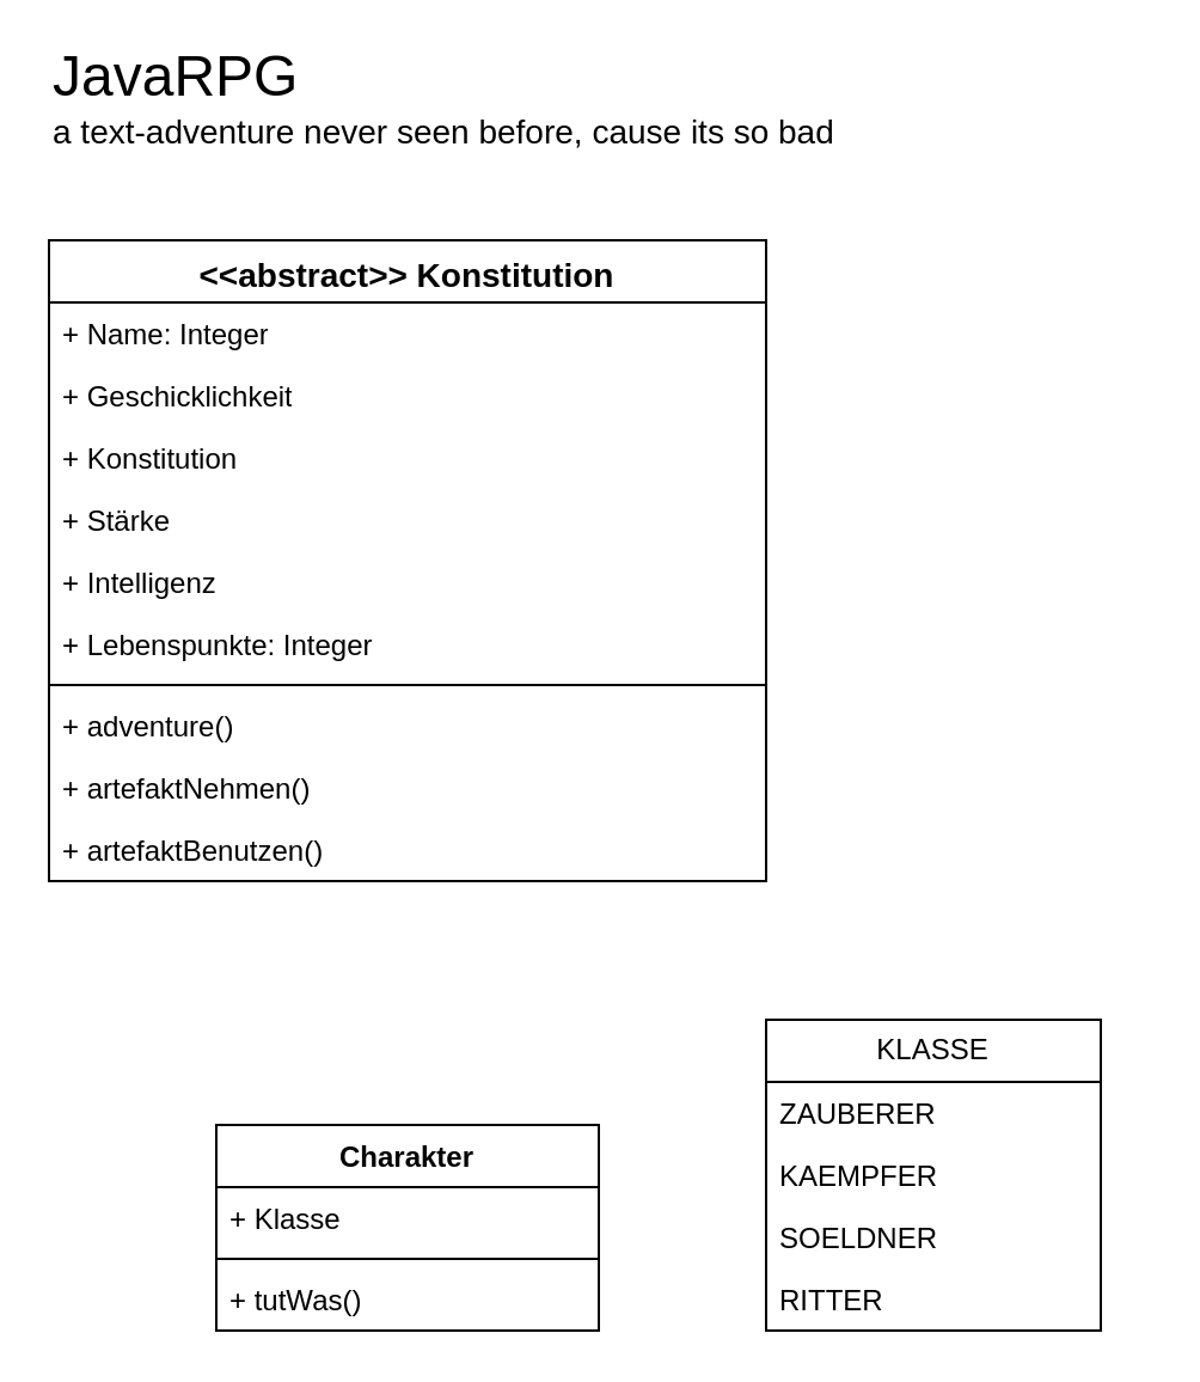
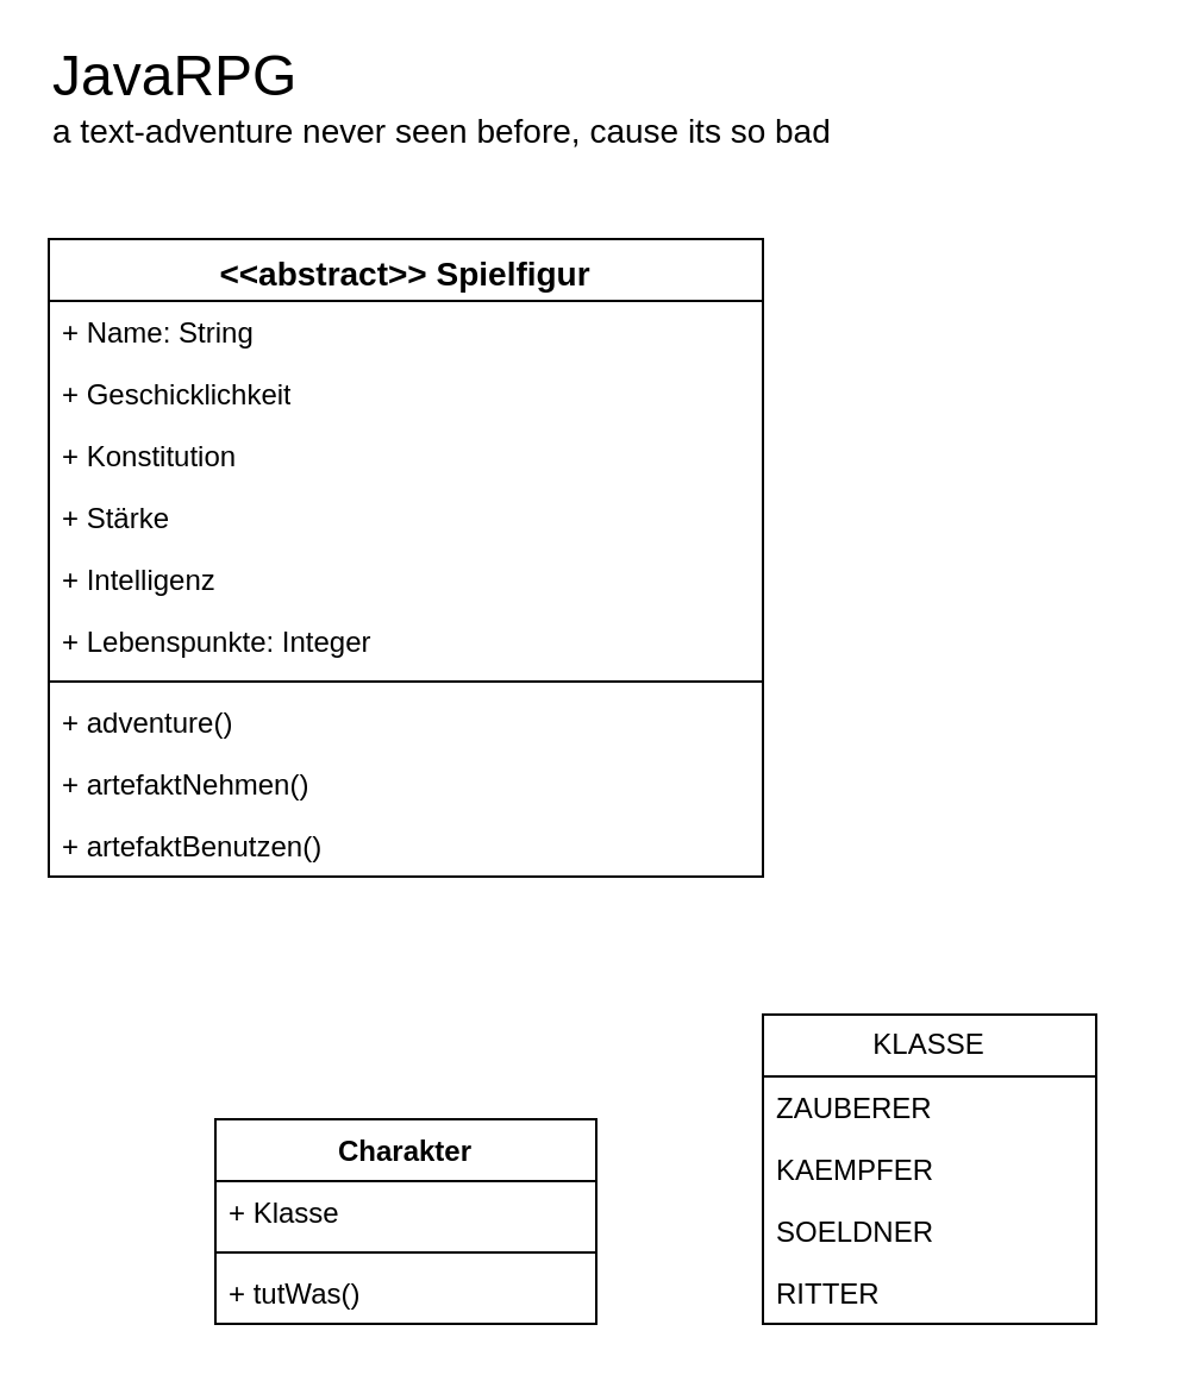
- <mxCell id="3" value="&lt;font style=&quot;font-size: 14px;&quot;&gt;&amp;lt;&amp;lt;abstract&amp;gt;&amp;gt; Konstitution&lt;/font&gt;" style="swimlane;fontStyle=1;align=center;verticalAlign=top;childLayout=stackLayout;horizontal=1;startSize=26;horizontalStack=0;resizeParent=1;resizeParentMax=0;resizeLast=0;collapsible=1;marginBottom=0;whiteSpace=wrap;html=1;" vertex="1" parent="1"><mxGeometry x="20" y="100" width="300" height="268" as="geometry" /></mxCell>
+ <mxCell id="3" value="&lt;font style=&quot;font-size: 14px;&quot;&gt;&amp;lt;&amp;lt;abstract&amp;gt;&amp;gt; Spielfigur&lt;/font&gt;" style="swimlane;fontStyle=1;align=center;verticalAlign=top;childLayout=stackLayout;horizontal=1;startSize=26;horizontalStack=0;resizeParent=1;resizeParentMax=0;resizeLast=0;collapsible=1;marginBottom=0;whiteSpace=wrap;html=1;" vertex="1" parent="1"><mxGeometry x="20" y="100" width="300" height="268" as="geometry" /></mxCell>
- <mxCell id="4" value="+ Name: Integer" style="text;strokeColor=none;fillColor=none;align=left;verticalAlign=top;spacingLeft=4;spacingRight=4;overflow=hidden;rotatable=0;points=[[0,0.5],[1,0.5]];portConstraint=eastwest;whiteSpace=wrap;html=1;" vertex="1" parent="3"><mxGeometry y="26" width="300" height="26" as="geometry" /></mxCell>
+ <mxCell id="4" value="+ Name: String" style="text;strokeColor=none;fillColor=none;align=left;verticalAlign=top;spacingLeft=4;spacingRight=4;overflow=hidden;rotatable=0;points=[[0,0.5],[1,0.5]];portConstraint=eastwest;whiteSpace=wrap;html=1;" vertex="1" parent="3"><mxGeometry y="26" width="300" height="26" as="geometry" /></mxCell>
